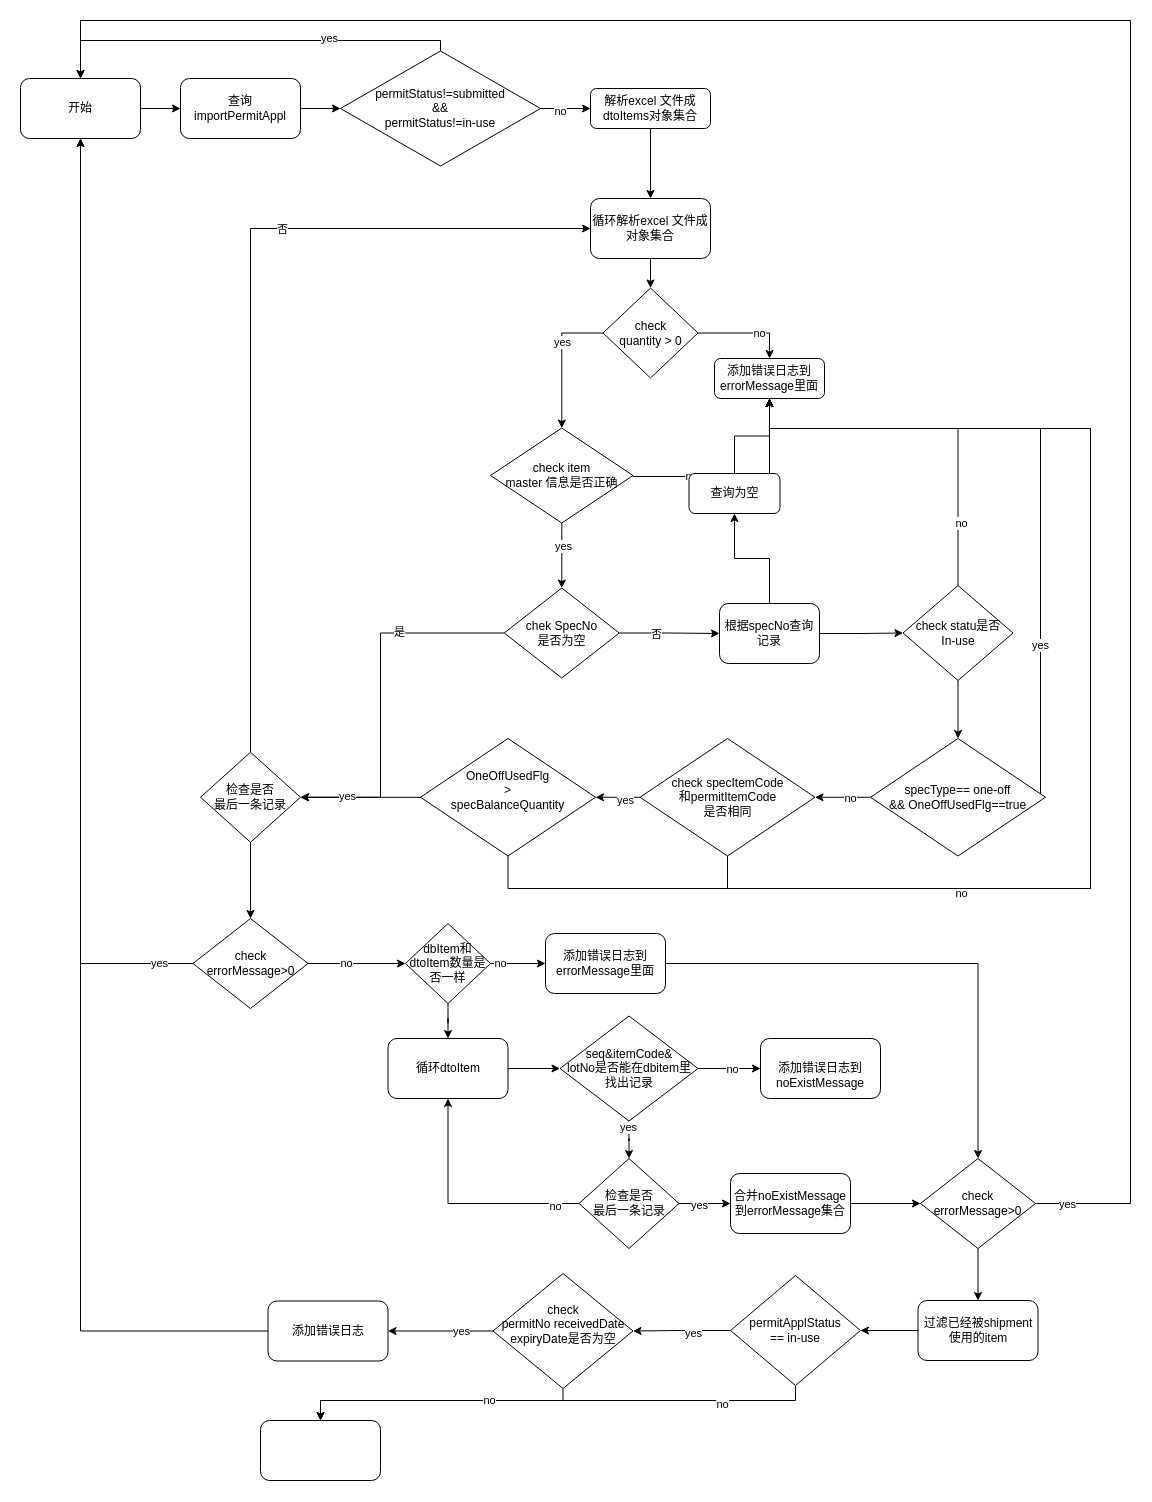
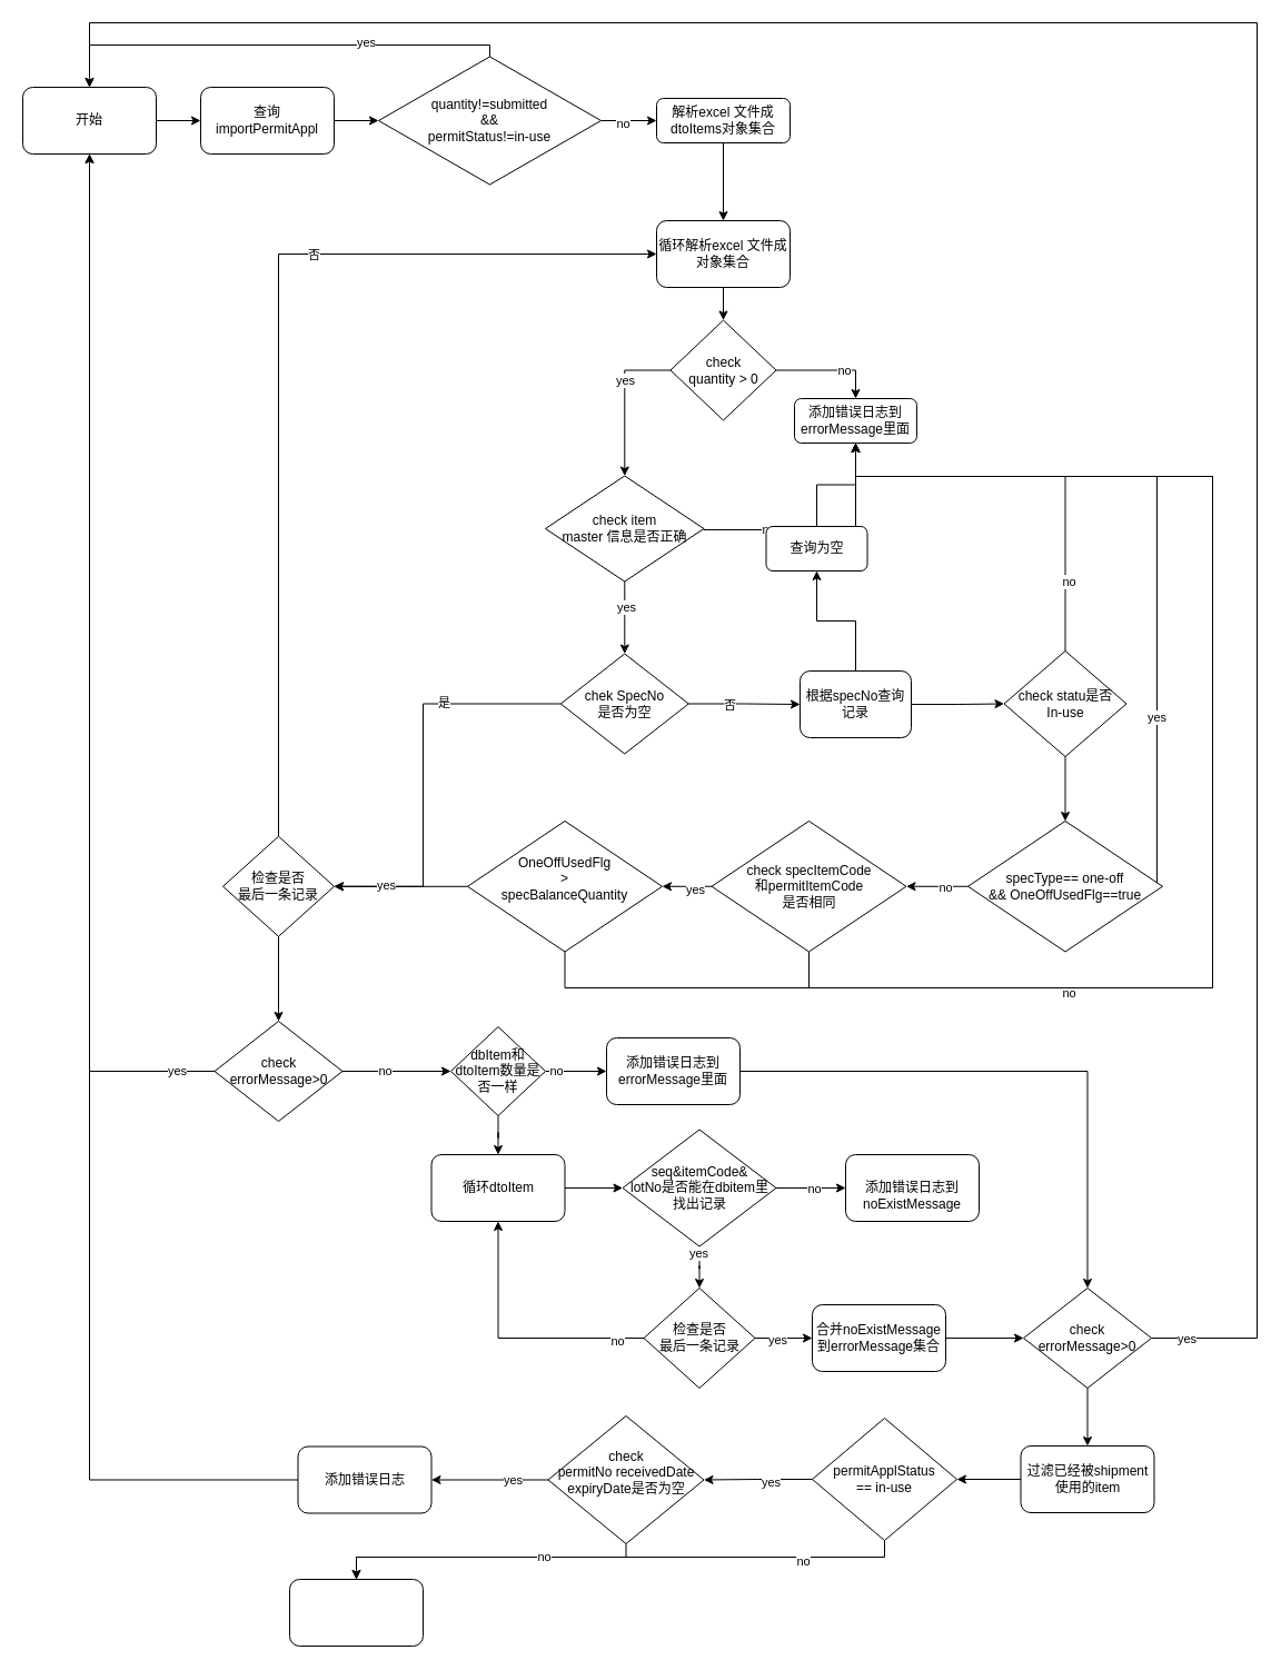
- <mxCell id="10" value="&lt;div&gt;permitStatus!=submitted&lt;/div&gt;&lt;div&gt;&amp;amp;&amp;amp;&lt;/div&gt;&lt;div&gt;permitStatus!=in-use&lt;/div&gt;" style="rhombus;whiteSpace=wrap;html=1;" vertex="1" parent="1"><mxGeometry x="340" y="50.5" width="200" height="115" as="geometry" /></mxCell>
+ <mxCell id="10" value="&lt;div&gt;quantity!=submitted&lt;/div&gt;&lt;div&gt;&amp;amp;&amp;amp;&lt;/div&gt;&lt;div&gt;permitStatus!=in-use&lt;/div&gt;" style="rhombus;whiteSpace=wrap;html=1;" vertex="1" parent="1"><mxGeometry x="340" y="50.5" width="200" height="115" as="geometry" /></mxCell>
